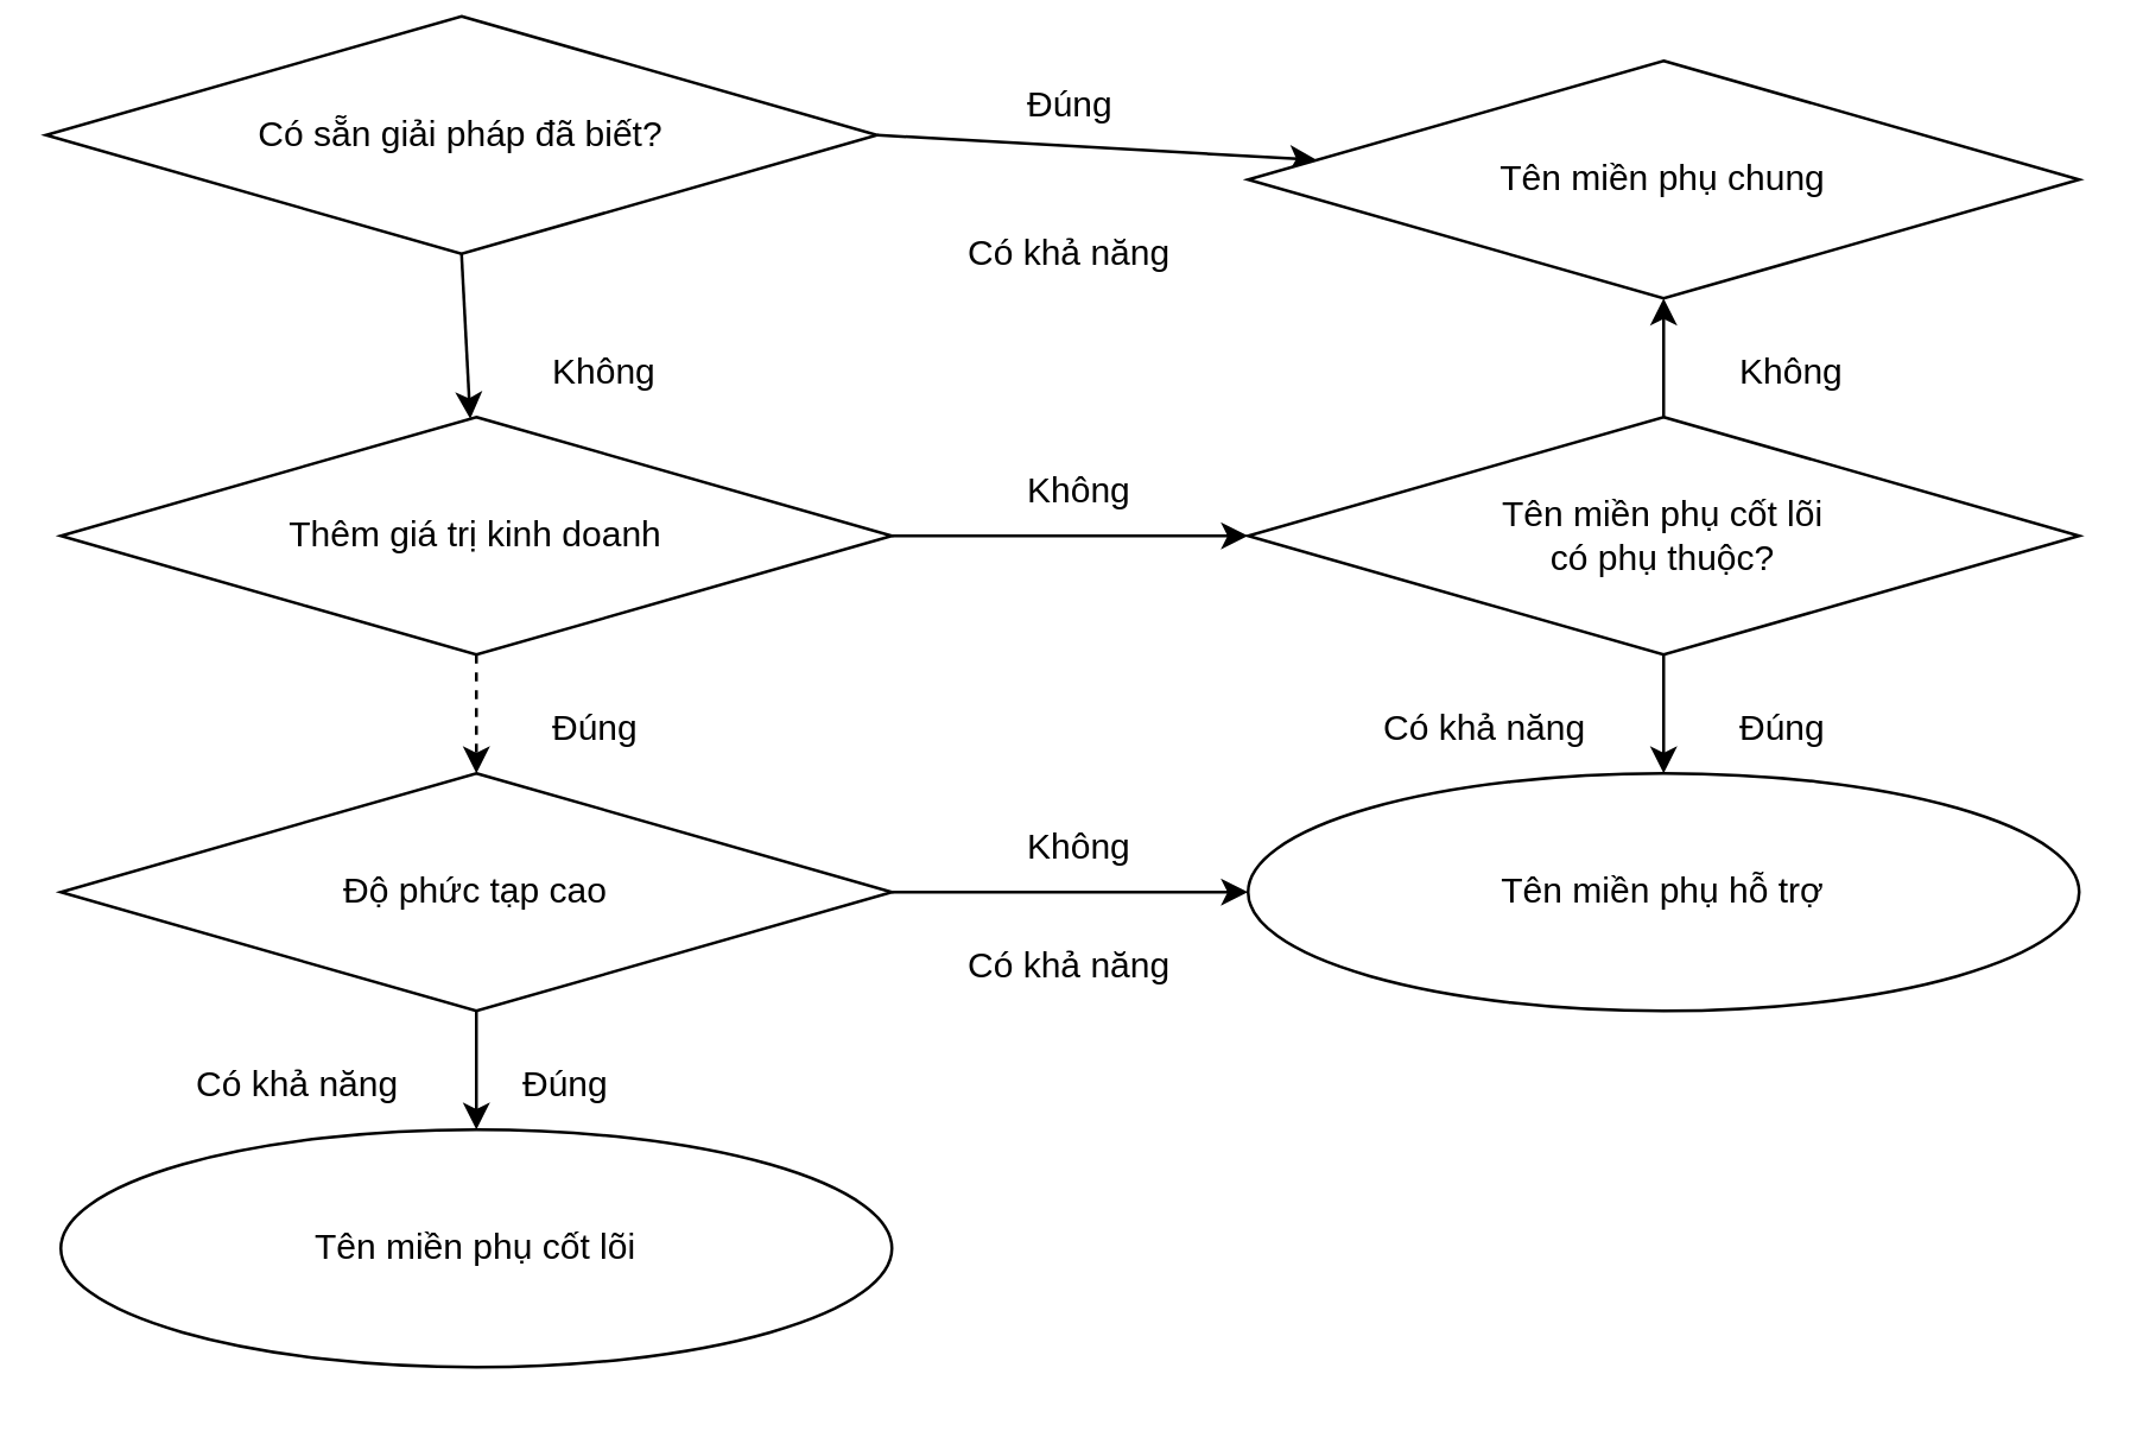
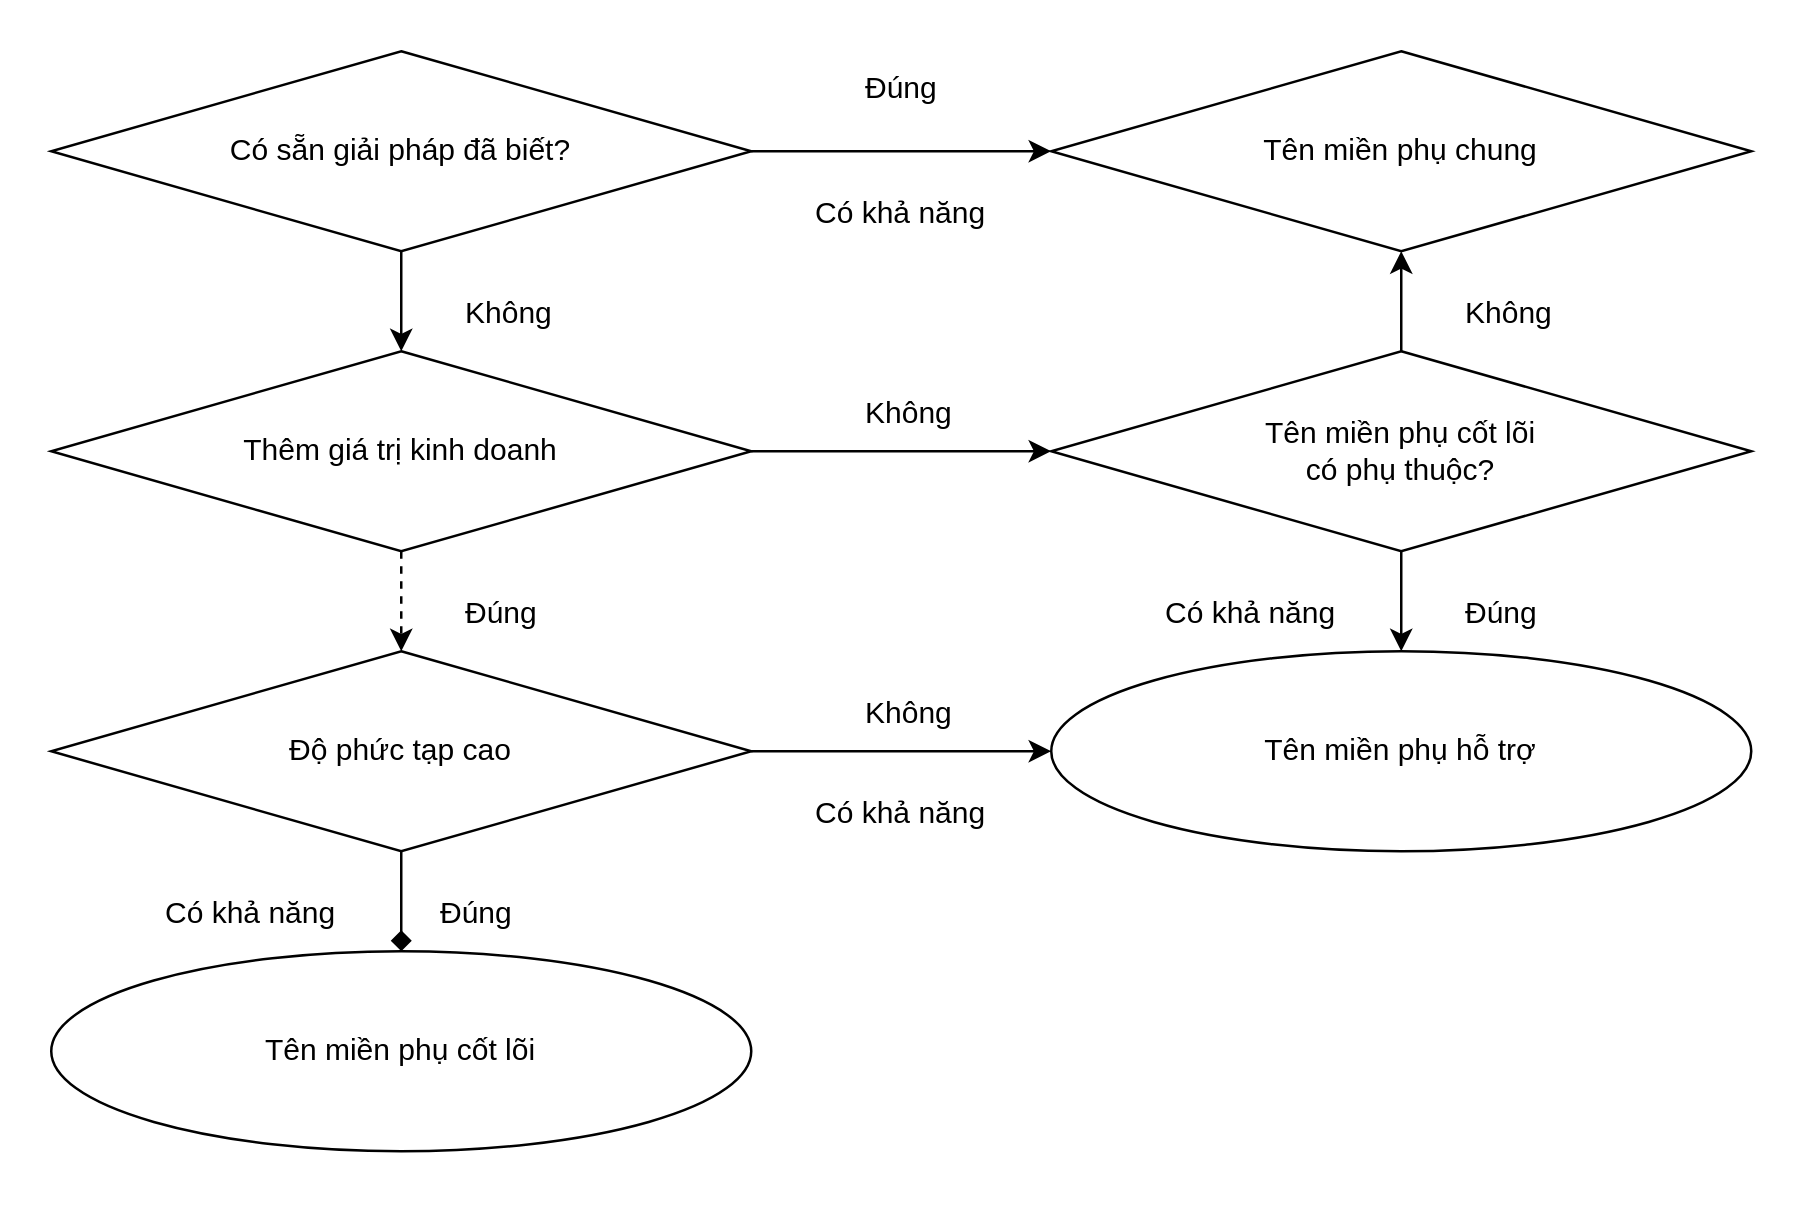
- <mxCell id="4" value="Có sẵn giải pháp đã biết?" style="rhombus;whiteSpace=wrap;html=1;" vertex="1" parent="1"><mxGeometry x="15" y="5" width="280" height="80" as="geometry" /></mxCell>
+ <mxCell id="4" value="Có sẵn giải pháp đã biết?" style="rhombus;whiteSpace=wrap;html=1;" vertex="1" parent="1"><mxGeometry y="20" width="280" height="80" as="geometry" x="20" /></mxCell>
- <mxCell id="13" style="edgeStyle=none;html=1;entryX=0.5;entryY=0;entryDx=0;entryDy=0;" edge="1" parent="1" source="14" target="20"><mxGeometry relative="1" as="geometry" /></mxCell>
+ <mxCell id="13" style="edgeStyle=none;html=1;entryX=0.5;entryY=0;entryDx=0;entryDy=0;endArrow=diamond;" edge="1" parent="1" source="14" target="20"><mxGeometry relative="1" as="geometry" /></mxCell>
